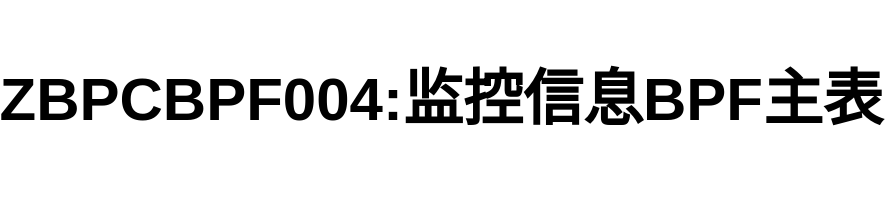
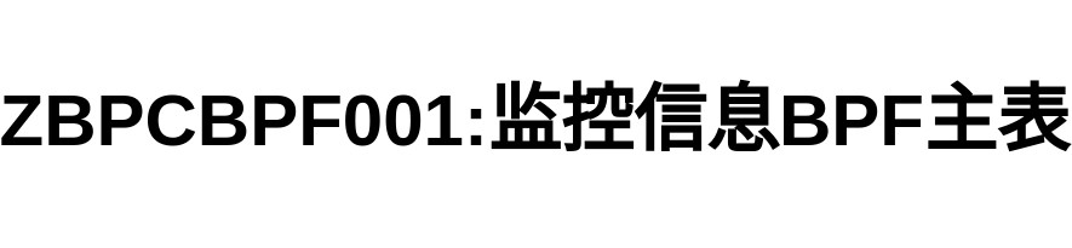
- <mxCell id="2" value="ZBPCBPF004:监控信息BPF主表" style="text;strokeColor=none;fillColor=none;html=1;fontSize=24;fontStyle=1;verticalAlign=middle;align=center;" vertex="1" parent="1"><mxGeometry x="20" y="20" width="100" height="40" as="geometry" /></mxCell>
+ <mxCell id="2" value="ZBPCBPF001:监控信息BPF主表" style="text;strokeColor=none;fillColor=none;html=1;fontSize=24;fontStyle=1;verticalAlign=middle;align=center;" vertex="1" parent="1"><mxGeometry x="20" y="20" width="100" height="40" as="geometry" /></mxCell>
